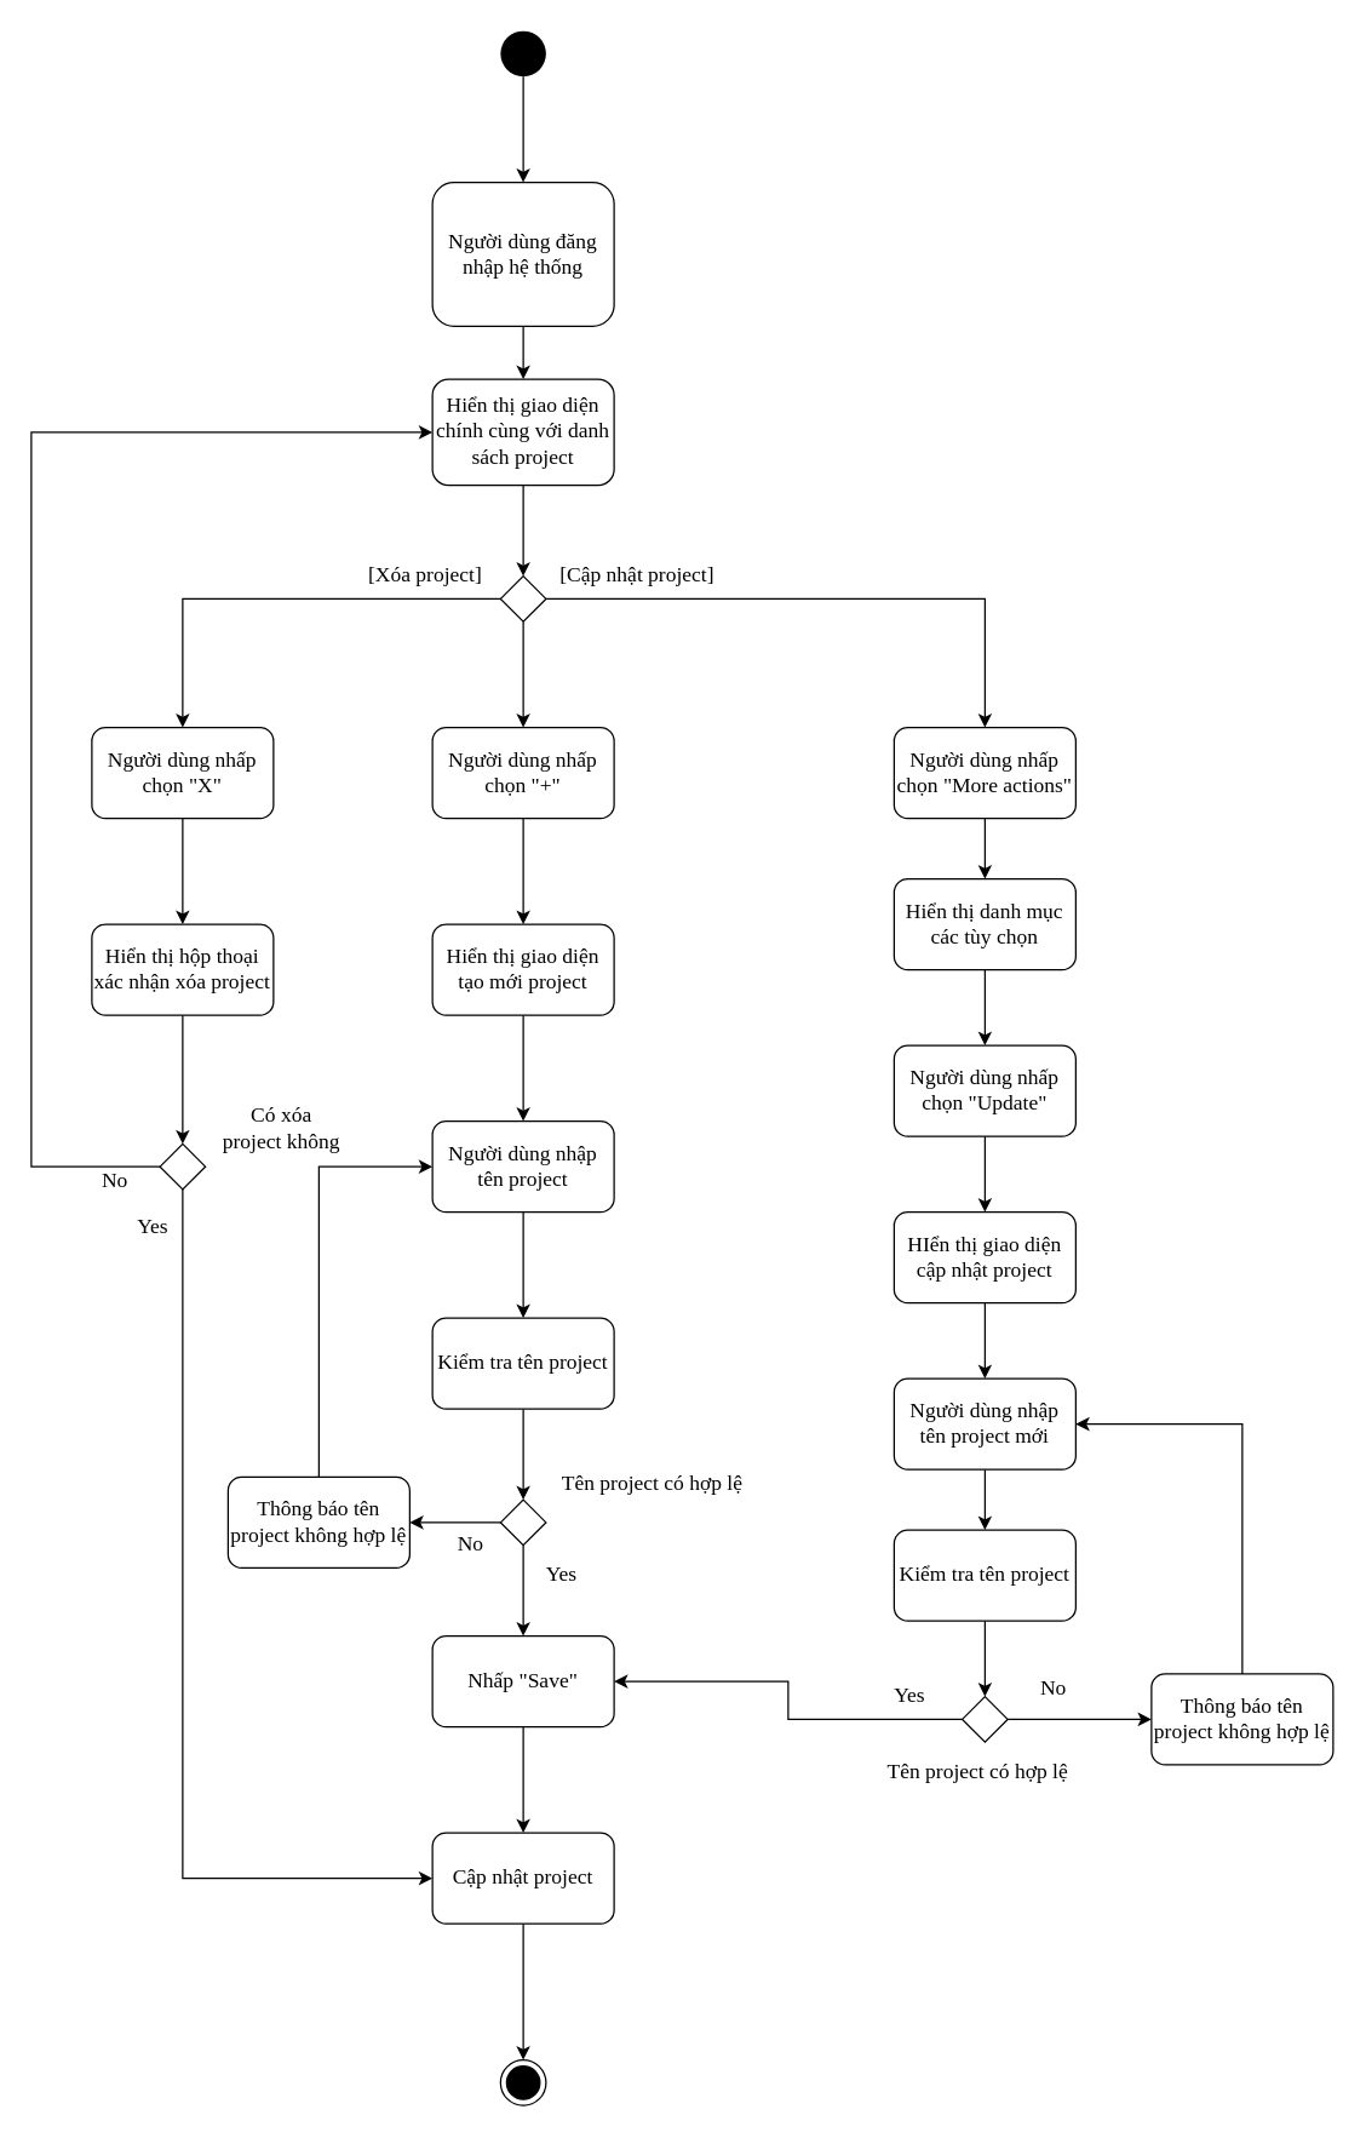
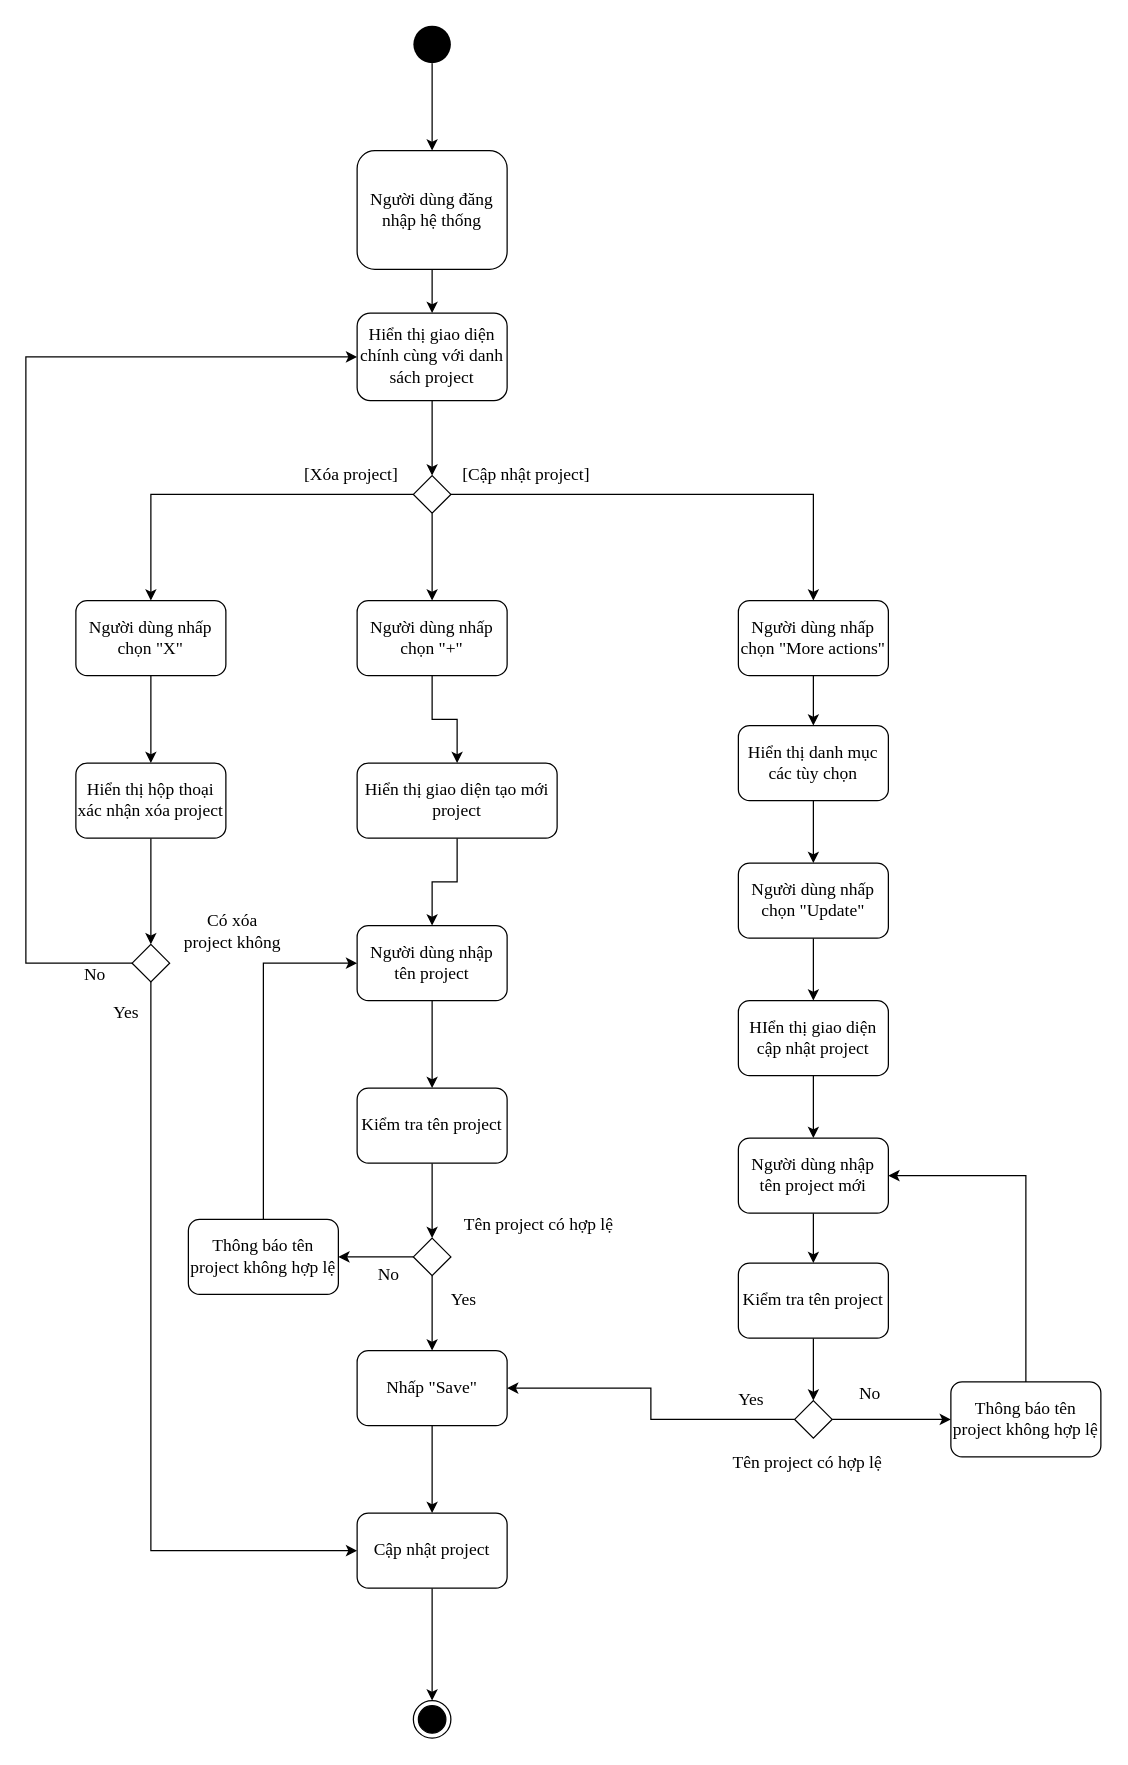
- <mxCell id="15" value="Hiển thị giao diện tạo mới project" style="rounded=1;whiteSpace=wrap;html=1;fontFamily=Verdana;fontSize=14;" parent="1" vertex="1"><mxGeometry x="285" y="610" width="120" height="60" as="geometry" /></mxCell>
+ <mxCell id="15" value="Hiển thị giao diện tạo mới project" style="rounded=1;whiteSpace=wrap;html=1;fontFamily=Verdana;fontSize=14;" parent="1" vertex="1"><mxGeometry x="285" y="610" width="160" height="60" as="geometry" /></mxCell>
